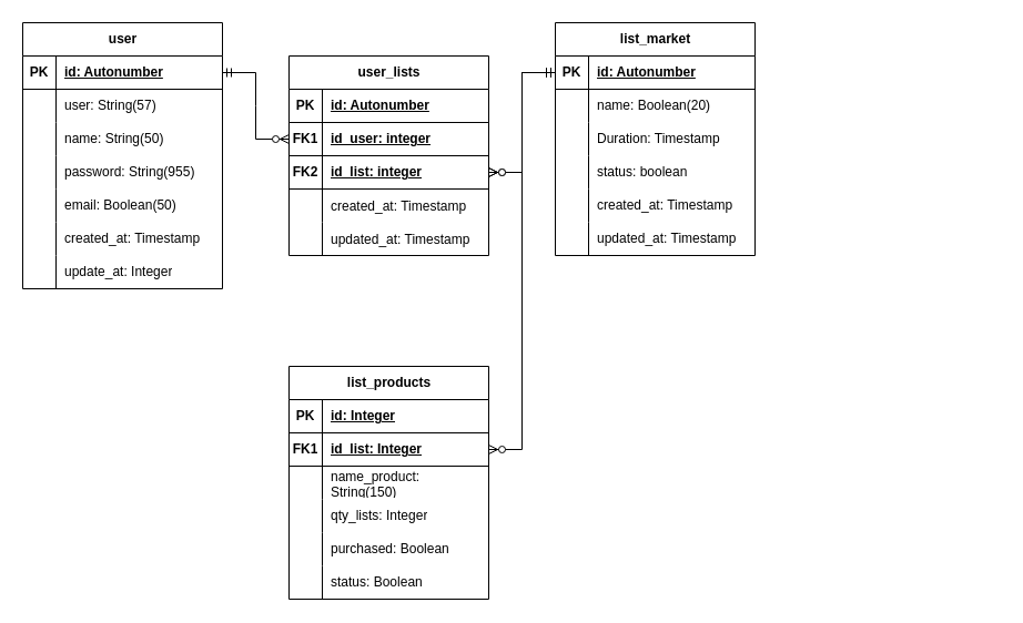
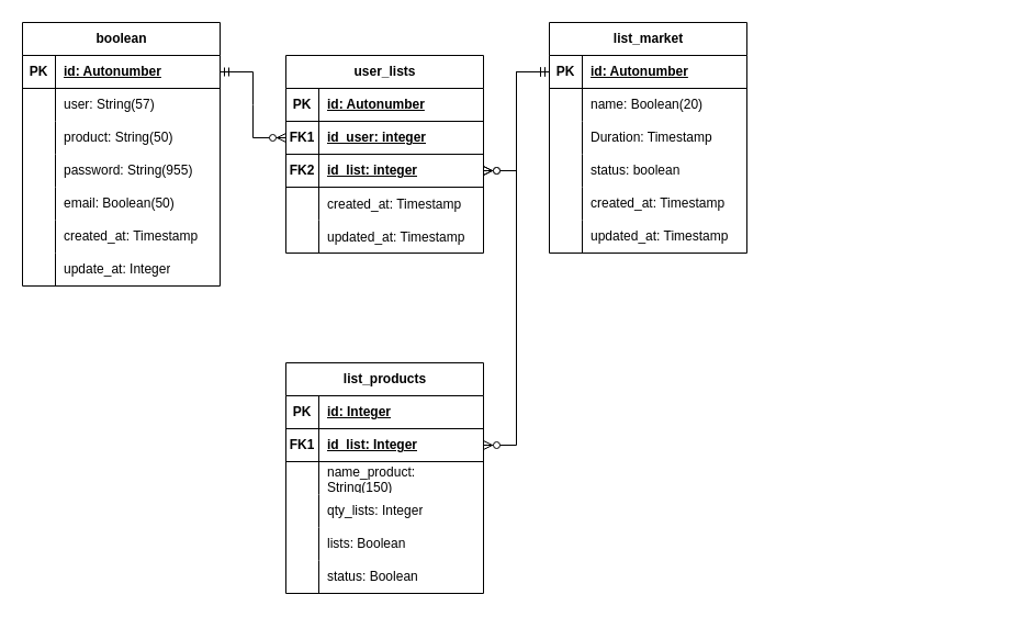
- <mxCell id="2" value="user" style="shape=table;startSize=30;container=1;collapsible=1;childLayout=tableLayout;fixedRows=1;rowLines=0;fontStyle=1;align=center;resizeLast=1;html=1;" vertex="1" parent="1"><mxGeometry x="20" y="20" width="180" height="240" as="geometry" /></mxCell>
+ <mxCell id="2" value="boolean" style="shape=table;startSize=30;container=1;collapsible=1;childLayout=tableLayout;fixedRows=1;rowLines=0;fontStyle=1;align=center;resizeLast=1;html=1;" vertex="1" parent="1"><mxGeometry x="20" y="20" width="180" height="240" as="geometry" /></mxCell>
- <mxCell id="11" value="name: String(50)" style="shape=partialRectangle;connectable=0;fillColor=none;top=0;left=0;bottom=0;right=0;align=left;spacingLeft=6;overflow=hidden;whiteSpace=wrap;html=1;" vertex="1" parent="9"><mxGeometry x="30" width="150" height="30" as="geometry"><mxRectangle width="150" height="30" as="alternateBounds" /></mxGeometry></mxCell>
+ <mxCell id="11" value="product: String(50)" style="shape=partialRectangle;connectable=0;fillColor=none;top=0;left=0;bottom=0;right=0;align=left;spacingLeft=6;overflow=hidden;whiteSpace=wrap;html=1;" vertex="1" parent="9"><mxGeometry x="30" width="150" height="30" as="geometry"><mxRectangle width="150" height="30" as="alternateBounds" /></mxGeometry></mxCell>
- <mxCell id="74" value="purchased: Boolean" style="shape=partialRectangle;connectable=0;fillColor=none;top=0;left=0;bottom=0;right=0;align=left;spacingLeft=6;overflow=hidden;whiteSpace=wrap;html=1;" vertex="1" parent="72"><mxGeometry x="30" width="150" height="30" as="geometry"><mxRectangle width="150" height="30" as="alternateBounds" /></mxGeometry></mxCell>
+ <mxCell id="74" value="lists: Boolean" style="shape=partialRectangle;connectable=0;fillColor=none;top=0;left=0;bottom=0;right=0;align=left;spacingLeft=6;overflow=hidden;whiteSpace=wrap;html=1;" vertex="1" parent="72"><mxGeometry x="30" width="150" height="30" as="geometry"><mxRectangle width="150" height="30" as="alternateBounds" /></mxGeometry></mxCell>
